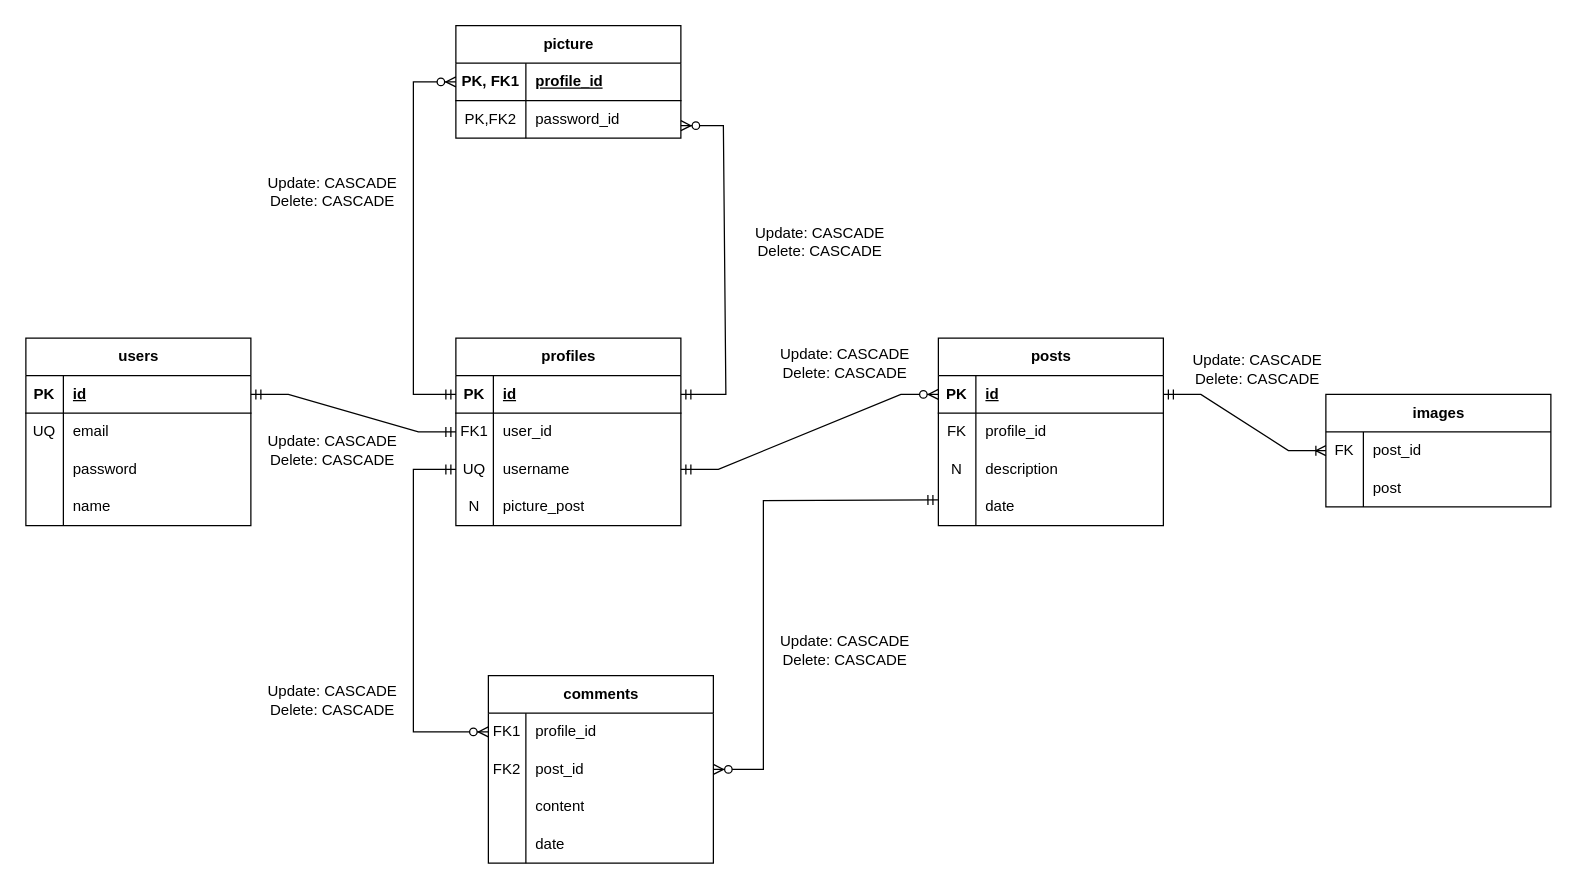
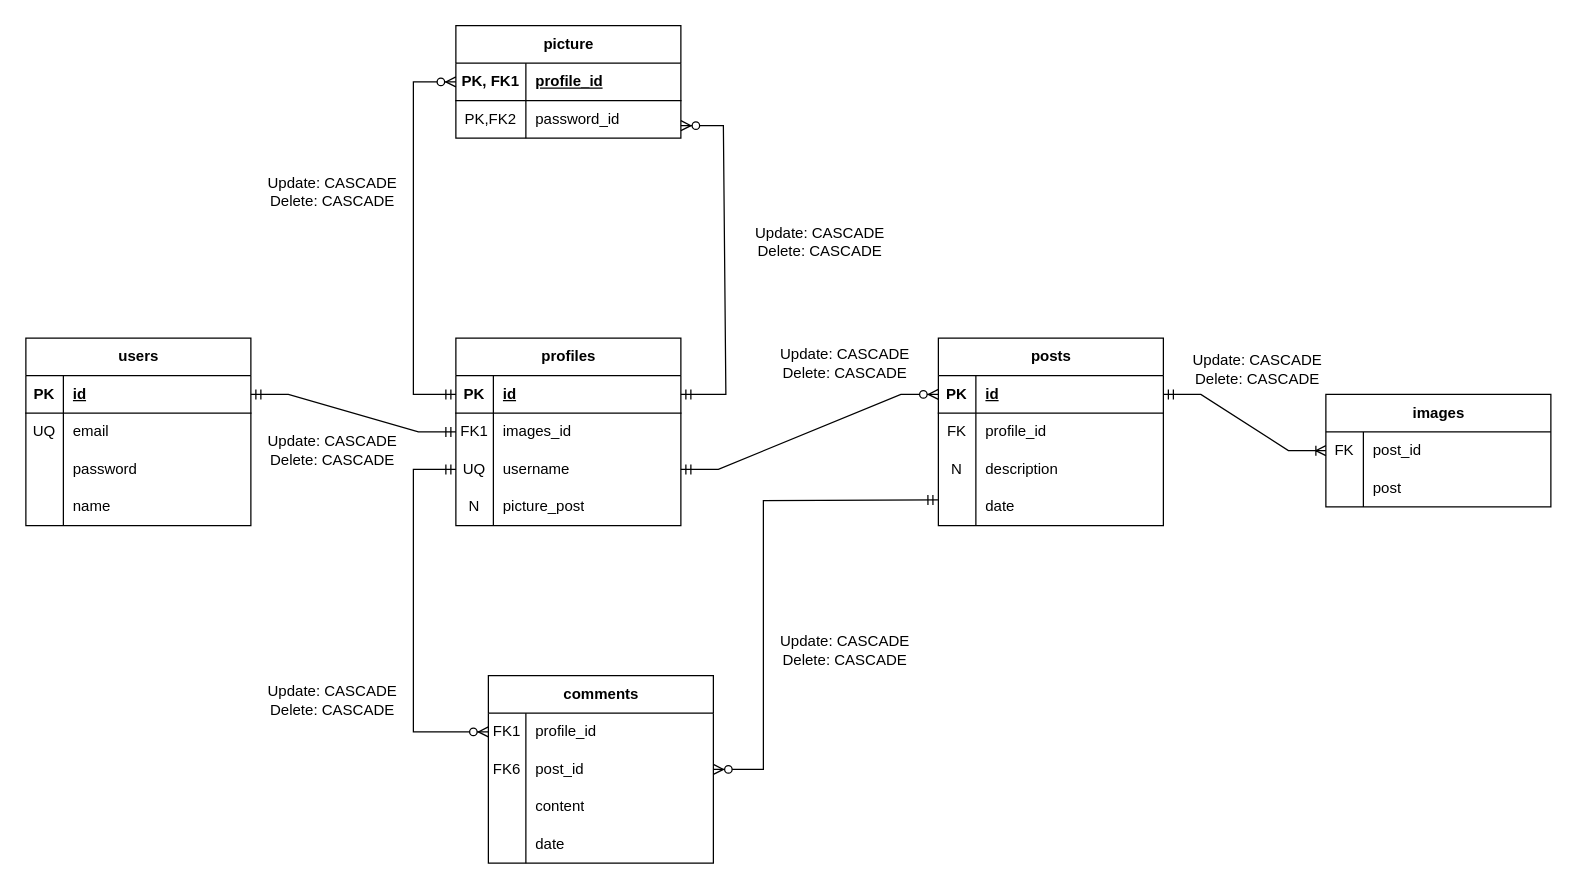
- <mxCell id="21" value="user_id" style="shape=partialRectangle;connectable=0;fillColor=none;top=0;left=0;bottom=0;right=0;align=left;spacingLeft=6;overflow=hidden;whiteSpace=wrap;html=1;" vertex="1" parent="19"><mxGeometry x="30" width="150" height="30" as="geometry"><mxRectangle width="150" height="30" as="alternateBounds" /></mxGeometry></mxCell>
+ <mxCell id="21" value="images_id" style="shape=partialRectangle;connectable=0;fillColor=none;top=0;left=0;bottom=0;right=0;align=left;spacingLeft=6;overflow=hidden;whiteSpace=wrap;html=1;" vertex="1" parent="19"><mxGeometry x="30" width="150" height="30" as="geometry"><mxRectangle width="150" height="30" as="alternateBounds" /></mxGeometry></mxCell>
- <mxCell id="65" value="FK2" style="shape=partialRectangle;connectable=0;fillColor=none;top=0;left=0;bottom=0;right=0;editable=1;overflow=hidden;whiteSpace=wrap;html=1;" vertex="1" parent="64"><mxGeometry width="30" height="30" as="geometry"><mxRectangle width="30" height="30" as="alternateBounds" /></mxGeometry></mxCell>
+ <mxCell id="65" value="FK6" style="shape=partialRectangle;connectable=0;fillColor=none;top=0;left=0;bottom=0;right=0;editable=1;overflow=hidden;whiteSpace=wrap;html=1;" vertex="1" parent="64"><mxGeometry width="30" height="30" as="geometry"><mxRectangle width="30" height="30" as="alternateBounds" /></mxGeometry></mxCell>
